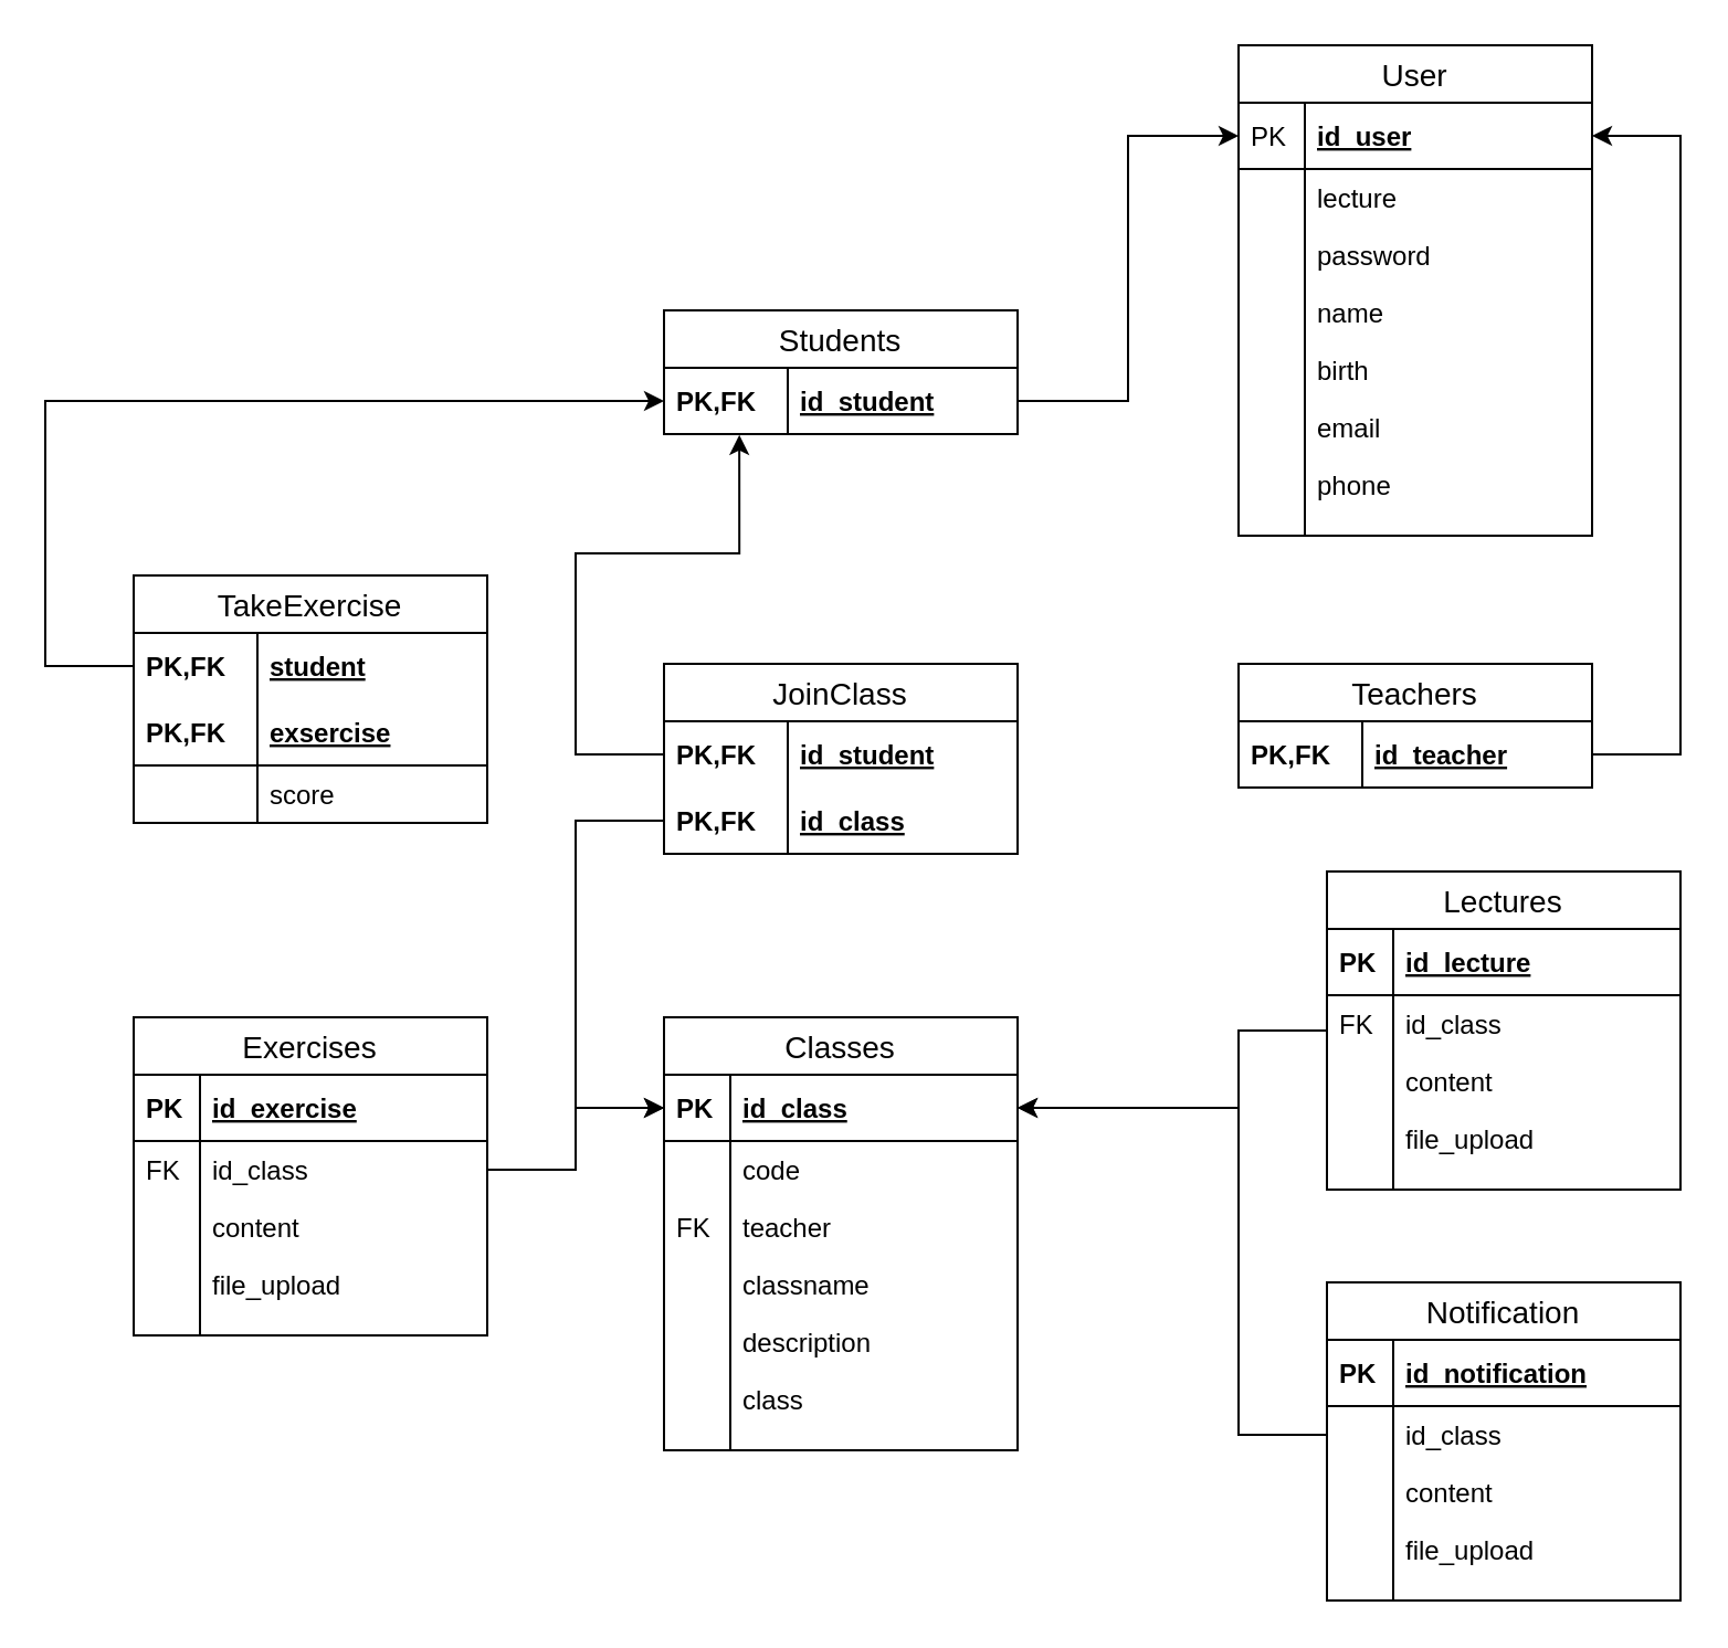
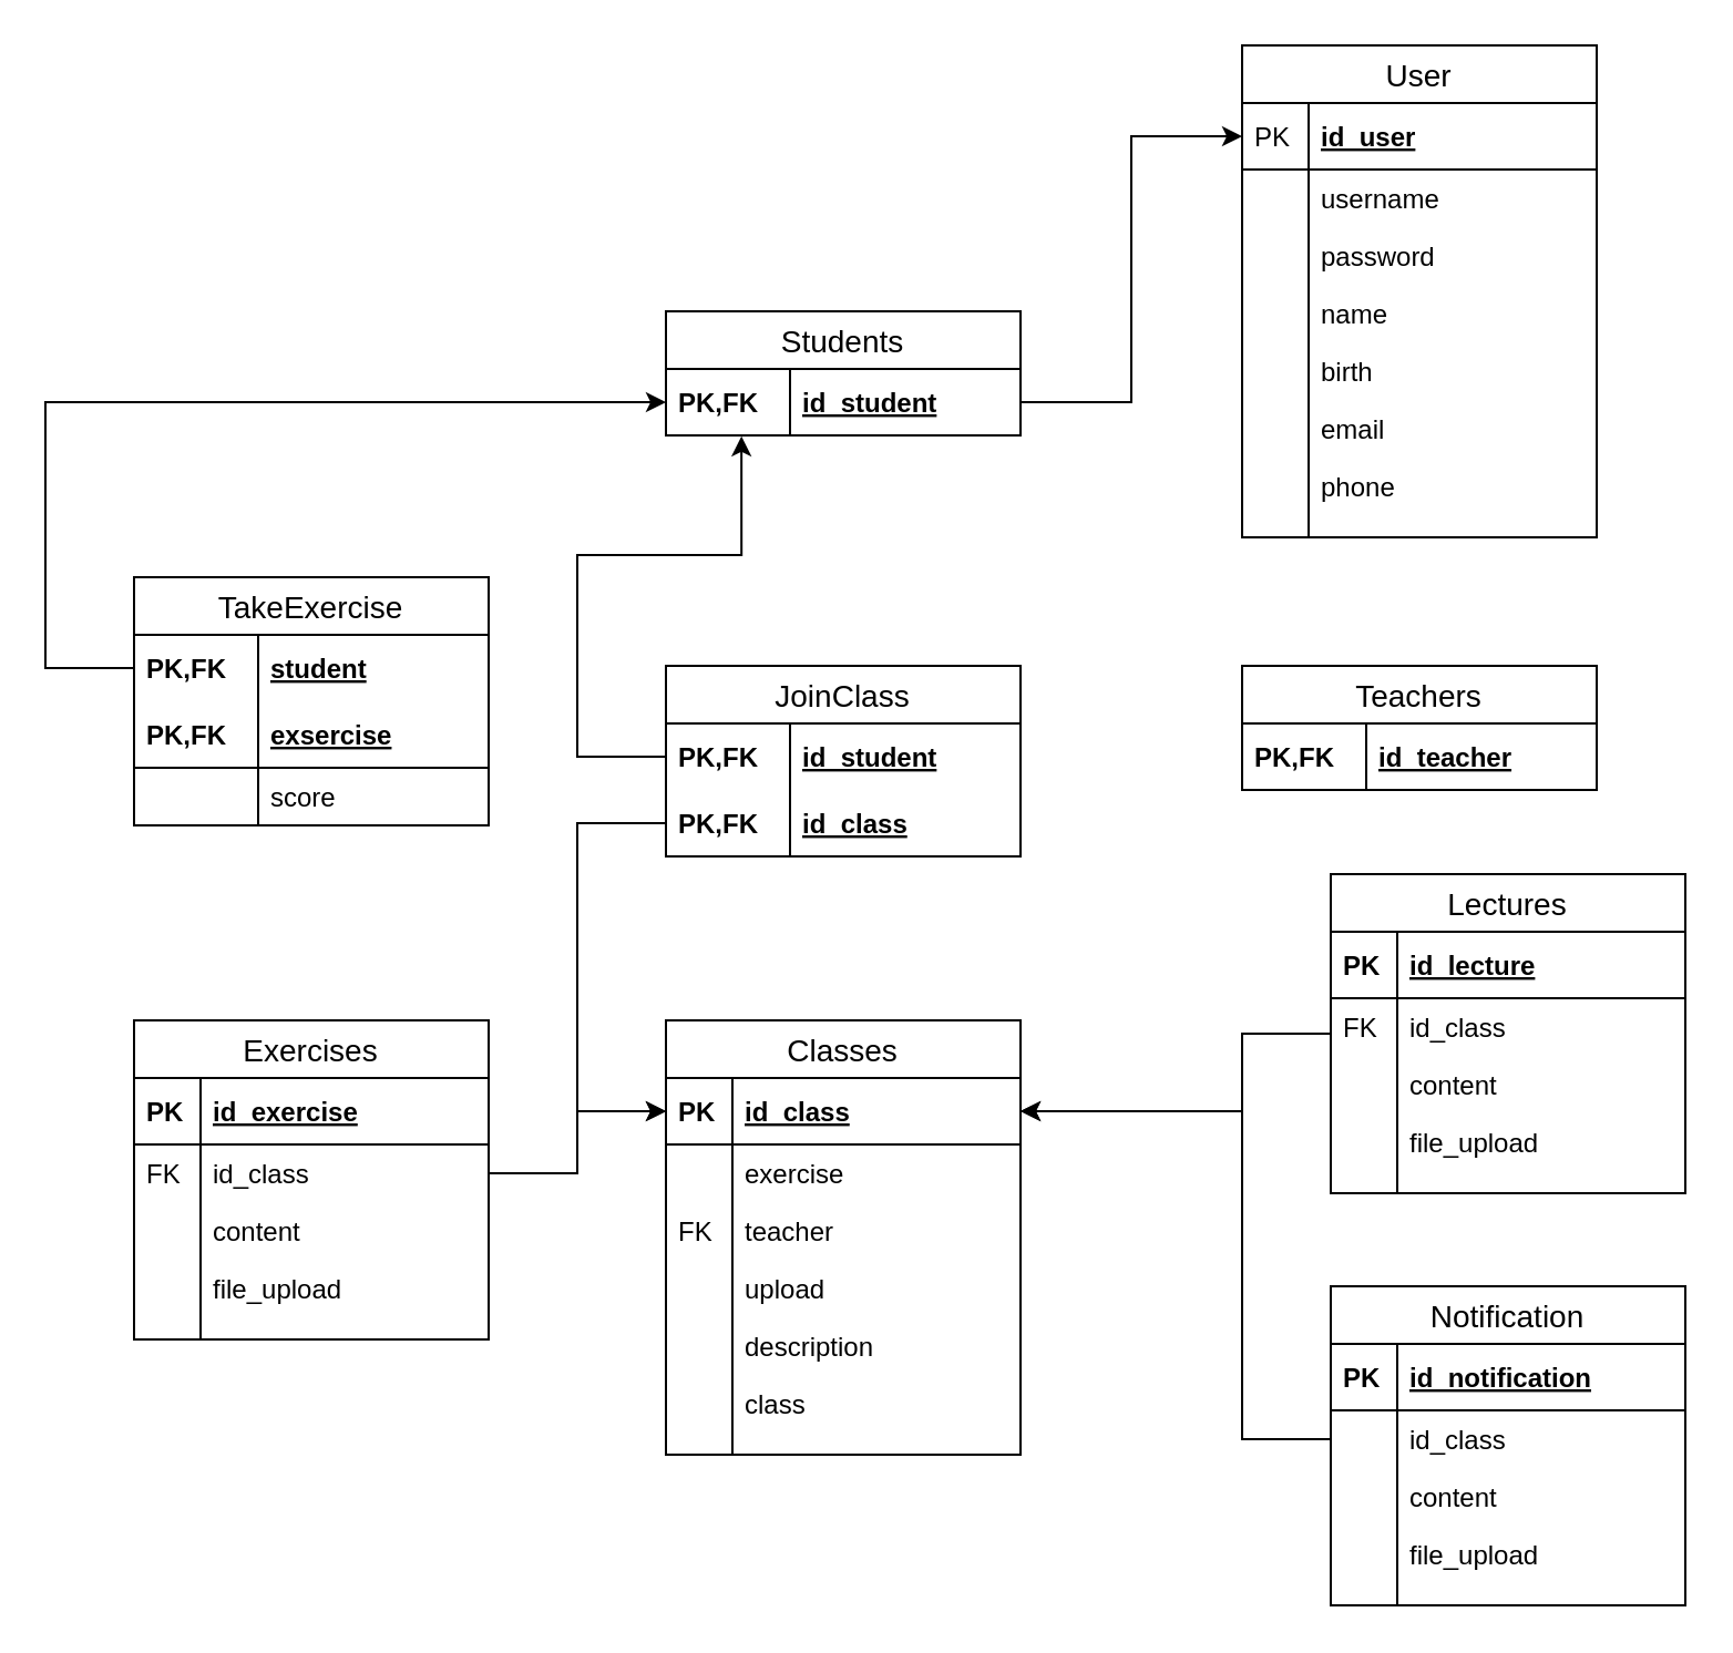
- <mxCell id="11" value="lecture" style="shape=partialRectangle;top=0;left=0;right=0;bottom=0;align=left;verticalAlign=top;fillColor=none;spacingLeft=34;spacingRight=4;overflow=hidden;rotatable=0;points=[[0,0.5],[1,0.5]];portConstraint=eastwest;dropTarget=0;fontSize=12;" parent="8" vertex="1"><mxGeometry y="56" width="160" height="26" as="geometry" /></mxCell>
+ <mxCell id="11" value="username" style="shape=partialRectangle;top=0;left=0;right=0;bottom=0;align=left;verticalAlign=top;fillColor=none;spacingLeft=34;spacingRight=4;overflow=hidden;rotatable=0;points=[[0,0.5],[1,0.5]];portConstraint=eastwest;dropTarget=0;fontSize=12;" parent="8" vertex="1"><mxGeometry y="56" width="160" height="26" as="geometry" /></mxCell>
- <mxCell id="3" value="" style="edgeStyle=orthogonalEdgeStyle;rounded=0;orthogonalLoop=1;jettySize=auto;html=1;entryX=1;entryY=0.5;entryDx=0;entryDy=0;exitX=1;exitY=0.5;exitDx=0;exitDy=0;" parent="1" source="59" target="9" edge="1"><mxGeometry relative="1" as="geometry"><mxPoint x="1020" y="259" as="targetPoint" /><Array as="points"><mxPoint x="760" y="341" /><mxPoint x="760" y="61" /></Array></mxGeometry></mxCell>
- <mxCell id="46" value="code" style="shape=partialRectangle;top=0;left=0;right=0;bottom=0;align=left;verticalAlign=top;fillColor=none;spacingLeft=34;spacingRight=4;overflow=hidden;rotatable=0;points=[[0,0.5],[1,0.5]];portConstraint=eastwest;dropTarget=0;fontSize=12;" vertex="1" parent="43"><mxGeometry y="56" width="160" height="26" as="geometry" /></mxCell>
+ <mxCell id="46" value="exercise" style="shape=partialRectangle;top=0;left=0;right=0;bottom=0;align=left;verticalAlign=top;fillColor=none;spacingLeft=34;spacingRight=4;overflow=hidden;rotatable=0;points=[[0,0.5],[1,0.5]];portConstraint=eastwest;dropTarget=0;fontSize=12;" vertex="1" parent="43"><mxGeometry y="56" width="160" height="26" as="geometry" /></mxCell>
- <mxCell id="50" value="classname" style="shape=partialRectangle;top=0;left=0;right=0;bottom=0;align=left;verticalAlign=top;fillColor=none;spacingLeft=34;spacingRight=4;overflow=hidden;rotatable=0;points=[[0,0.5],[1,0.5]];portConstraint=eastwest;dropTarget=0;fontSize=12;" parent="43" vertex="1"><mxGeometry y="108" width="160" height="26" as="geometry" /></mxCell>
+ <mxCell id="50" value="upload" style="shape=partialRectangle;top=0;left=0;right=0;bottom=0;align=left;verticalAlign=top;fillColor=none;spacingLeft=34;spacingRight=4;overflow=hidden;rotatable=0;points=[[0,0.5],[1,0.5]];portConstraint=eastwest;dropTarget=0;fontSize=12;" parent="43" vertex="1"><mxGeometry y="108" width="160" height="26" as="geometry" /></mxCell>
